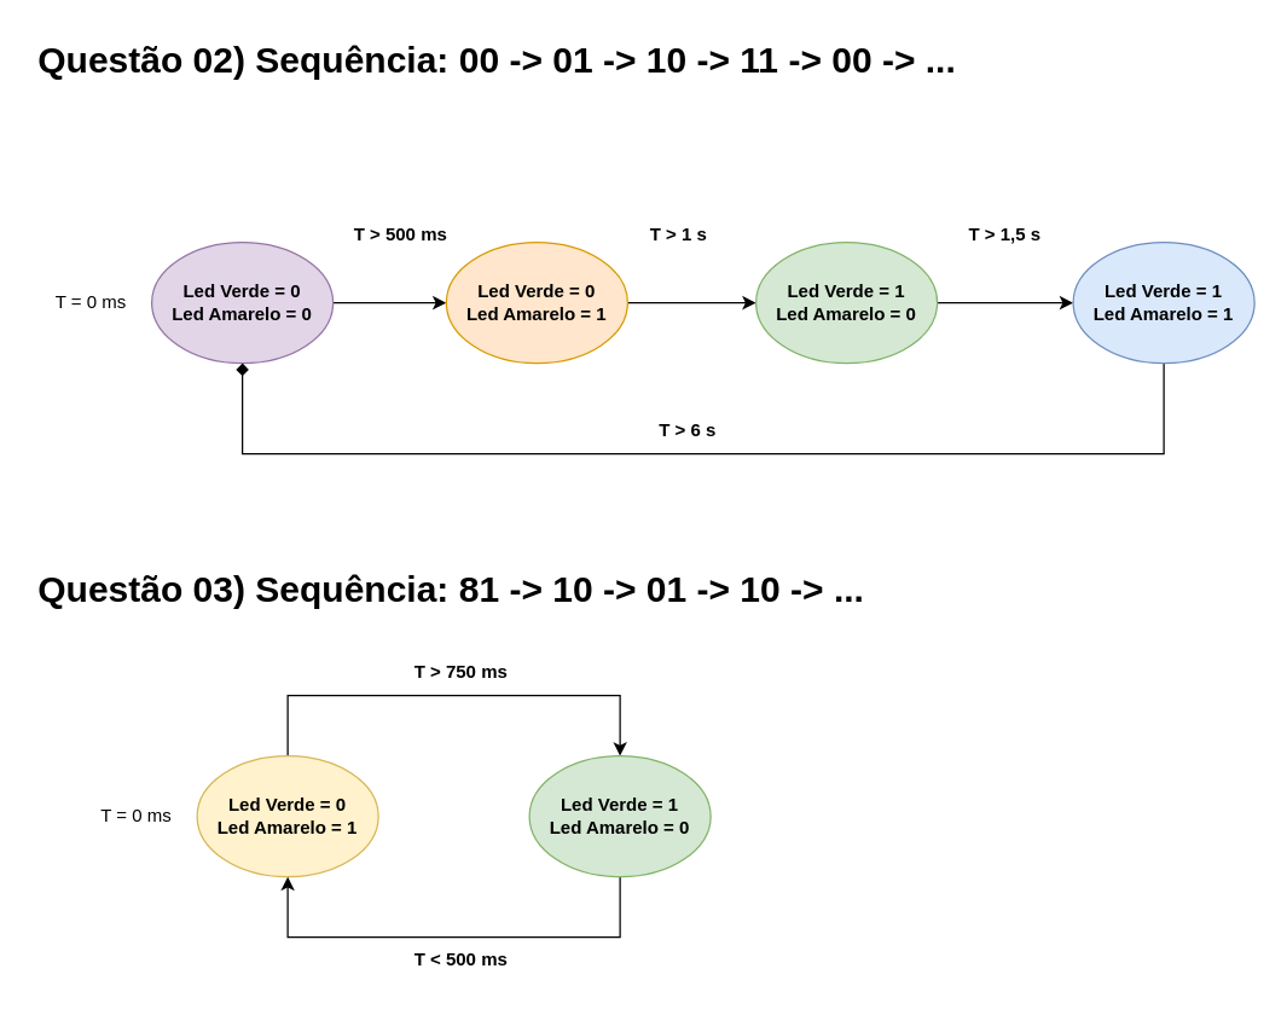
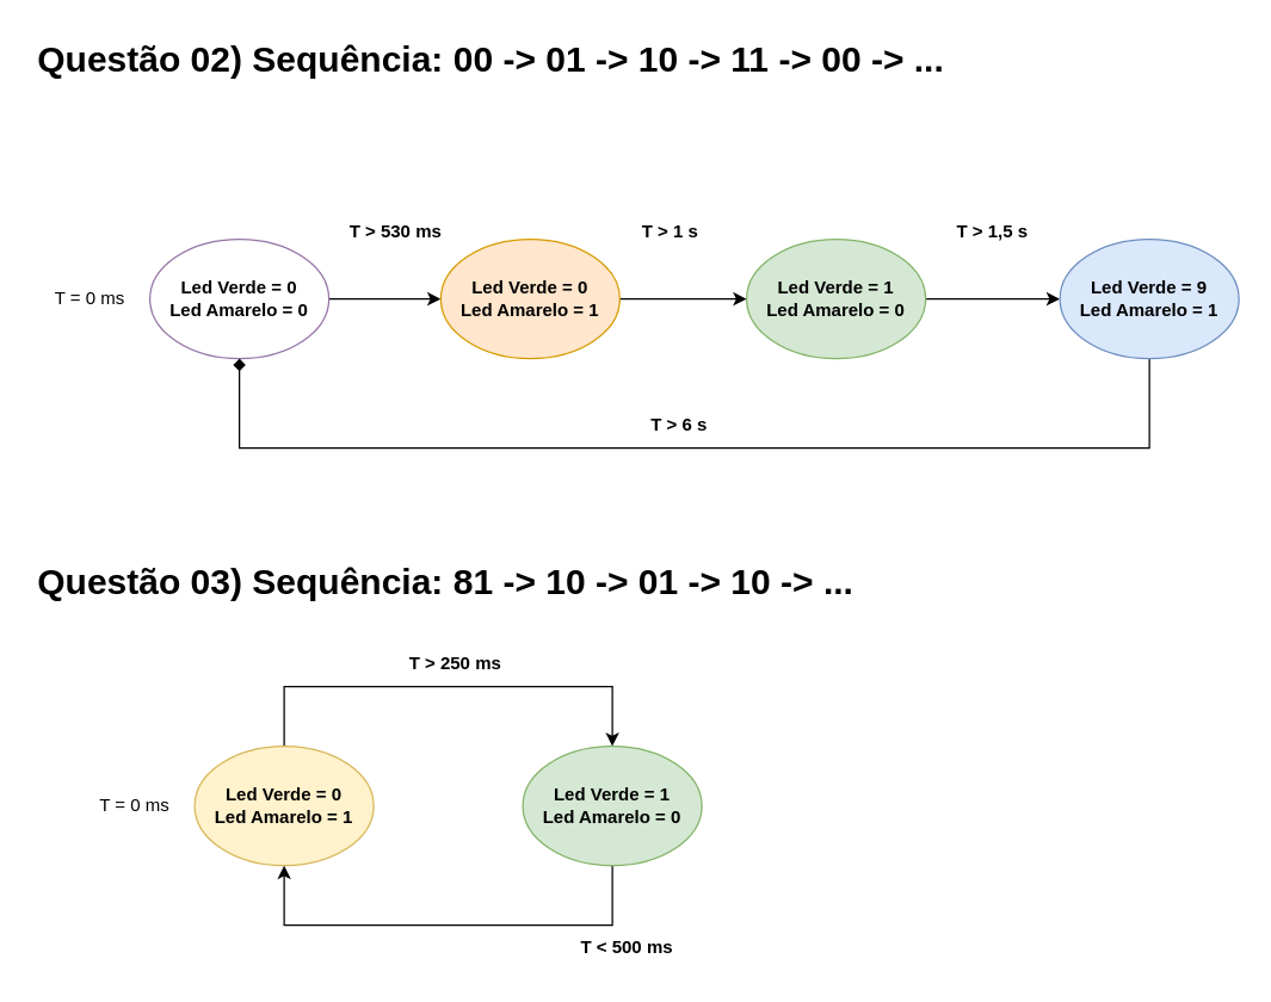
- <mxCell id="15" value="T &amp;gt; 500 ms" style="text;html=1;strokeColor=none;fillColor=none;align=center;verticalAlign=middle;whiteSpace=wrap;rounded=0;fontStyle=1" vertex="1" parent="1"><mxGeometry x="210" y="140" width="110" height="30" as="geometry" /></mxCell>
+ <mxCell id="15" value="T &amp;gt; 530 ms" style="text;html=1;strokeColor=none;fillColor=none;align=center;verticalAlign=middle;whiteSpace=wrap;rounded=0;fontStyle=1" vertex="1" parent="1"><mxGeometry x="210" y="140" width="110" height="30" as="geometry" /></mxCell>
- <mxCell id="12" value="Led Verde = 0&lt;br&gt;Led Amarelo = 0" style="ellipse;whiteSpace=wrap;html=1;fillColor=#e1d5e7;strokeColor=#9673a6;fontStyle=1" vertex="1" parent="1"><mxGeometry x="100" y="160" width="120" height="80" as="geometry" /></mxCell>
+ <mxCell id="12" value="Led Verde = 0&lt;br&gt;Led Amarelo = 0" style="ellipse;whiteSpace=wrap;html=1;fillColor=#ffffff;strokeColor=#9673a6;fontStyle=1;" vertex="1" parent="1"><mxGeometry x="100" y="160" width="120" height="80" as="geometry" /></mxCell>
- <mxCell id="20" value="Led Verde = 1&lt;br&gt;Led Amarelo = 1" style="ellipse;whiteSpace=wrap;html=1;fillColor=#dae8fc;strokeColor=#6c8ebf;fontStyle=1" vertex="1" parent="1"><mxGeometry x="710" y="160" width="120" height="80" as="geometry" /></mxCell>
+ <mxCell id="20" value="Led Verde = 9&lt;br&gt;Led Amarelo = 1" style="ellipse;whiteSpace=wrap;html=1;fillColor=#dae8fc;strokeColor=#6c8ebf;fontStyle=1" vertex="1" parent="1"><mxGeometry x="710" y="160" width="120" height="80" as="geometry" /></mxCell>
- <mxCell id="8" value="T &amp;gt; 750 ms" style="text;html=1;strokeColor=none;fillColor=none;align=center;verticalAlign=middle;whiteSpace=wrap;rounded=0;fontStyle=1" vertex="1" parent="1"><mxGeometry x="250" y="430" width="110" height="30" as="geometry" /></mxCell>
+ <mxCell id="8" value="T &amp;gt; 250 ms" style="text;html=1;strokeColor=none;fillColor=none;align=center;verticalAlign=middle;whiteSpace=wrap;rounded=0;fontStyle=1" vertex="1" parent="1"><mxGeometry x="250" y="430" width="110" height="30" as="geometry" /></mxCell>
- <mxCell id="9" value="T &amp;lt; 500 ms" style="text;html=1;strokeColor=none;fillColor=none;align=center;verticalAlign=middle;whiteSpace=wrap;rounded=0;fontStyle=1" vertex="1" parent="1"><mxGeometry x="250" y="620" width="110" height="30" as="geometry" /></mxCell>
+ <mxCell id="9" value="T &amp;lt; 500 ms" style="text;html=1;strokeColor=none;fillColor=none;align=center;verticalAlign=middle;whiteSpace=wrap;rounded=0;fontStyle=1" vertex="1" parent="1"><mxGeometry x="365" y="620" width="110" height="30" as="geometry" /></mxCell>
